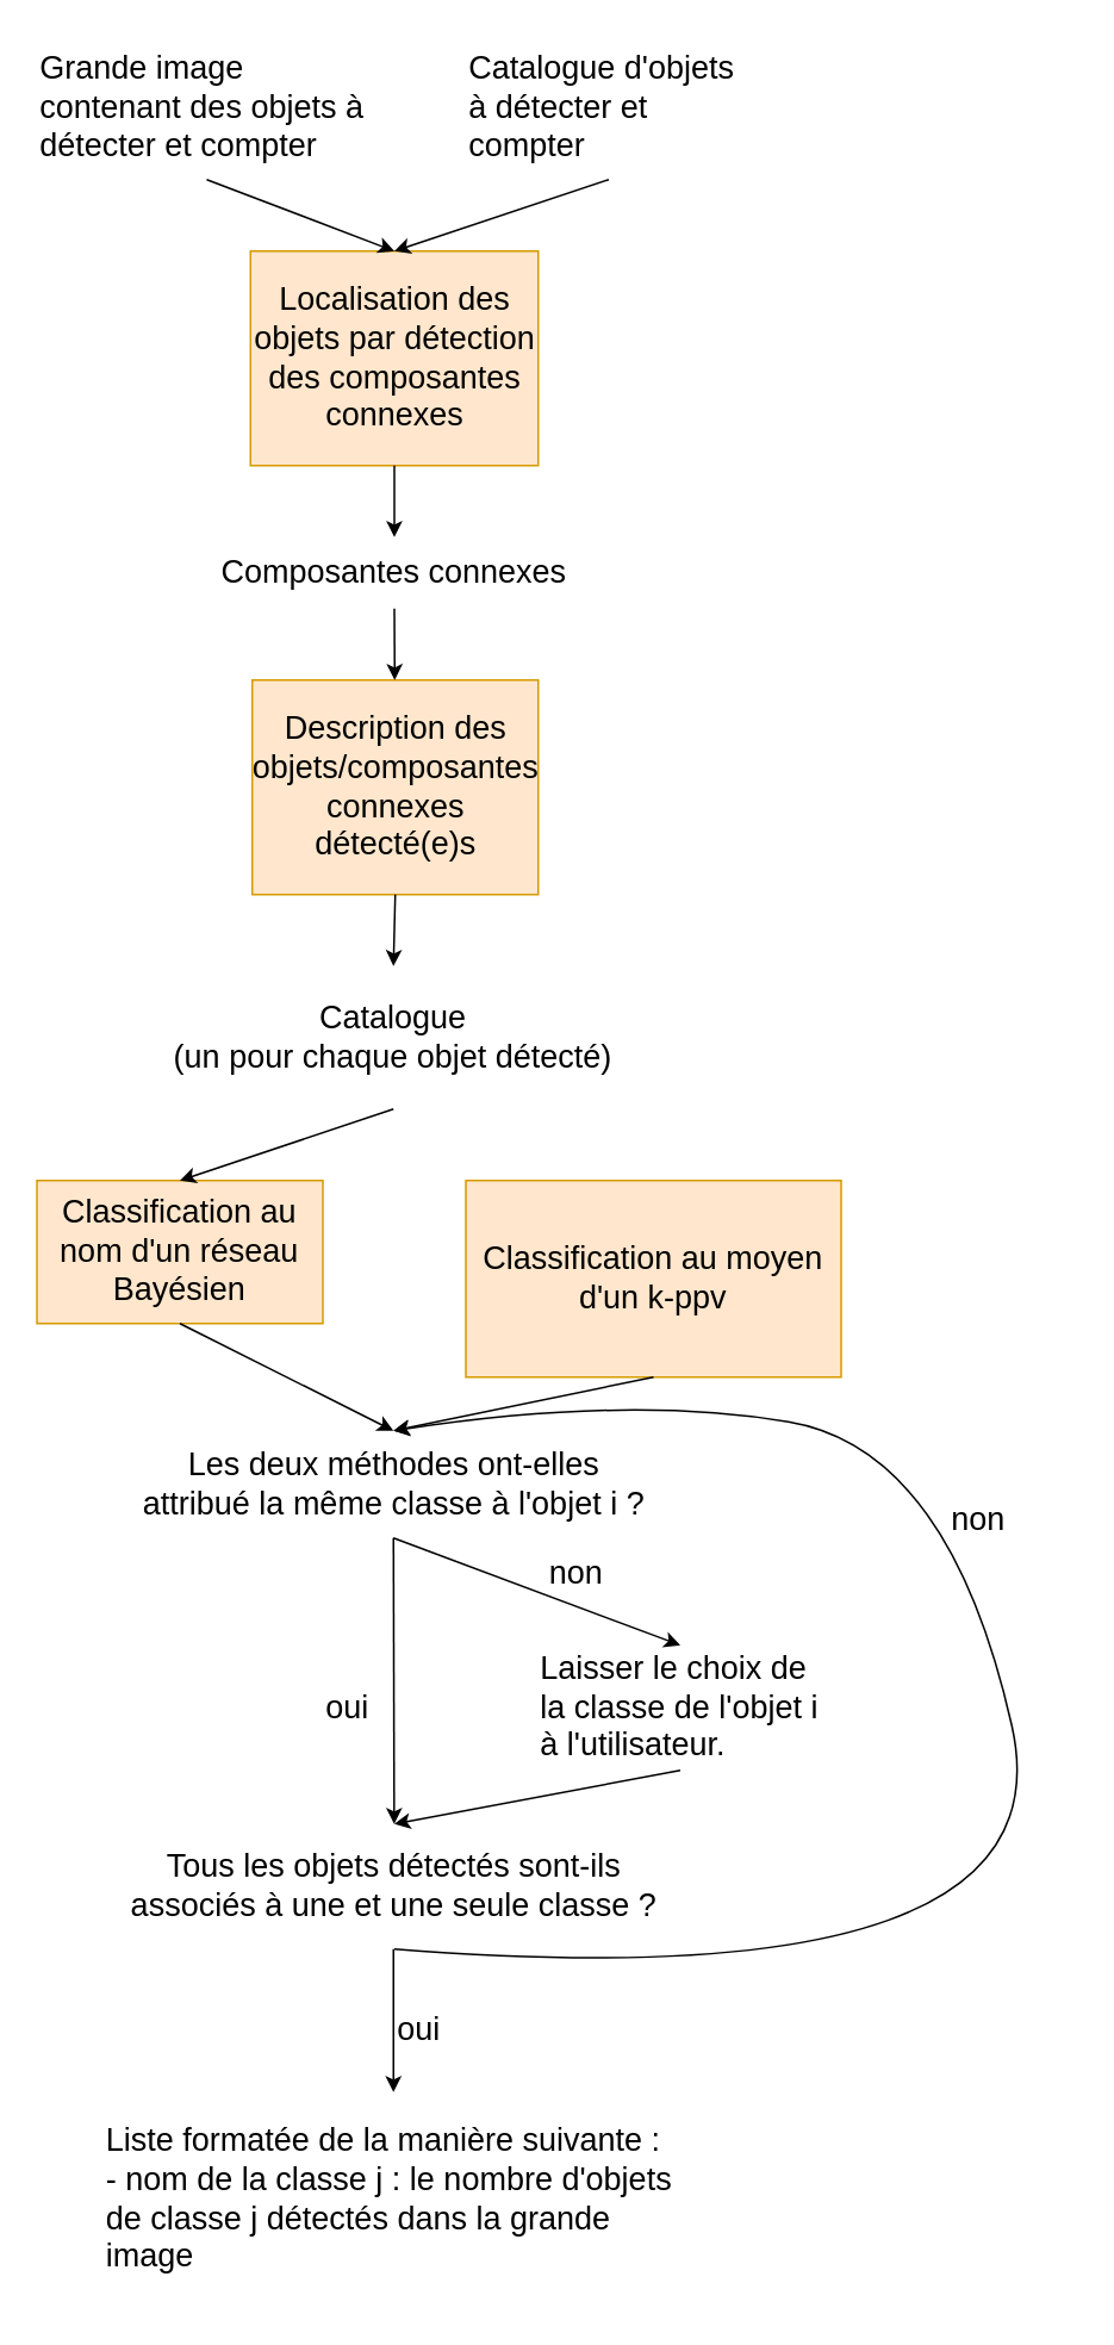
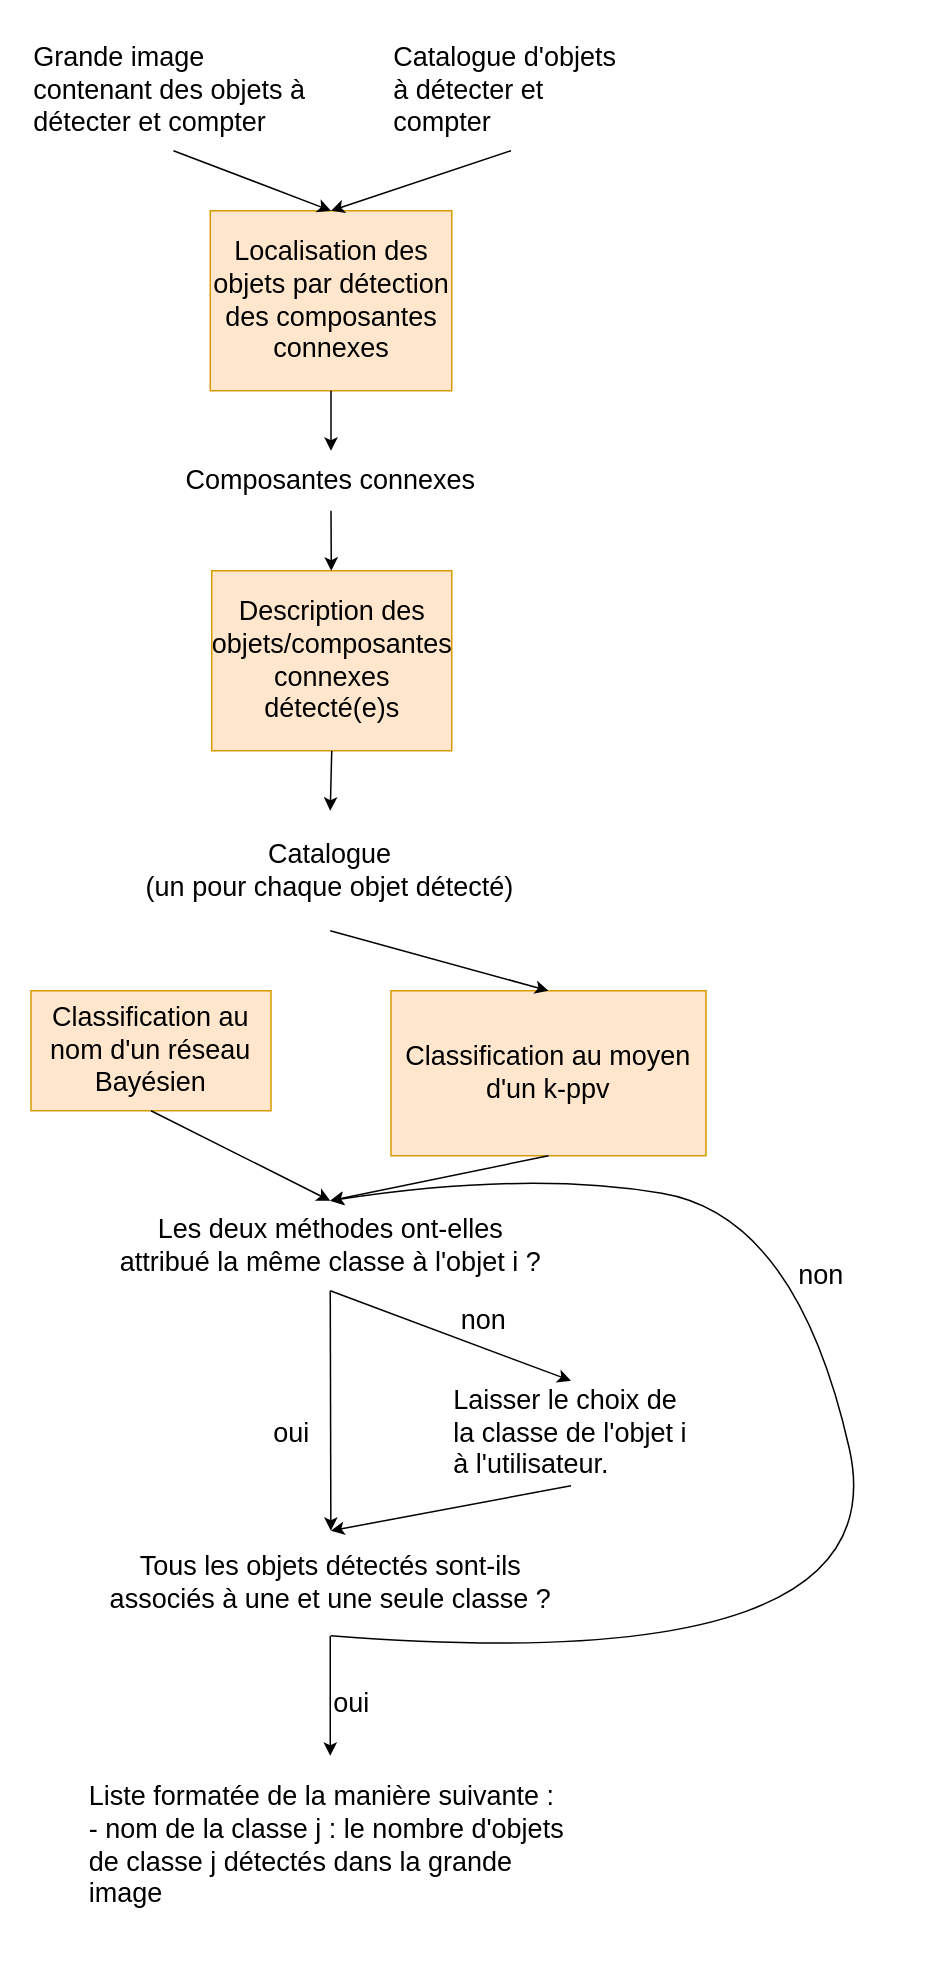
- <mxCell id="11" value="" style="endArrow=classic;html=1;rounded=0;exitX=0.5;exitY=1;exitDx=0;exitDy=0;entryX=0.5;entryY=0;entryDx=0;entryDy=0;" parent="1" source="10" edge="1" target="5"><mxGeometry width="50" height="50" relative="1" as="geometry"><mxPoint x="350" y="730" as="sourcePoint" /><mxPoint x="100" y="620" as="targetPoint" /></mxGeometry></mxCell>
+ <mxCell id="12" value="" style="endArrow=classic;html=1;rounded=0;exitX=0.5;exitY=1;exitDx=0;exitDy=0;entryX=0.5;entryY=0;entryDx=0;entryDy=0;" parent="1" source="10" target="6" edge="1"><mxGeometry width="50" height="50" relative="1" as="geometry"><mxPoint x="350" y="730" as="sourcePoint" /><mxPoint x="400" y="680" as="targetPoint" /></mxGeometry></mxCell>
